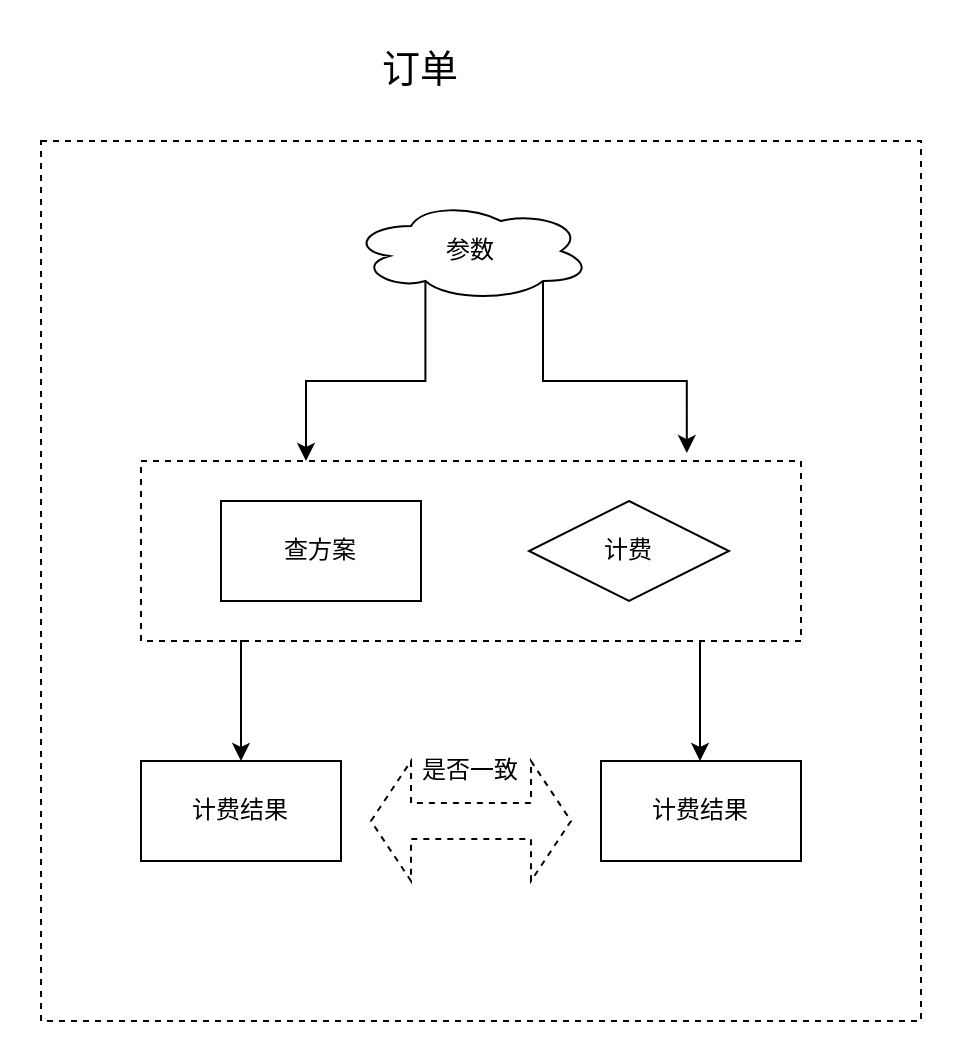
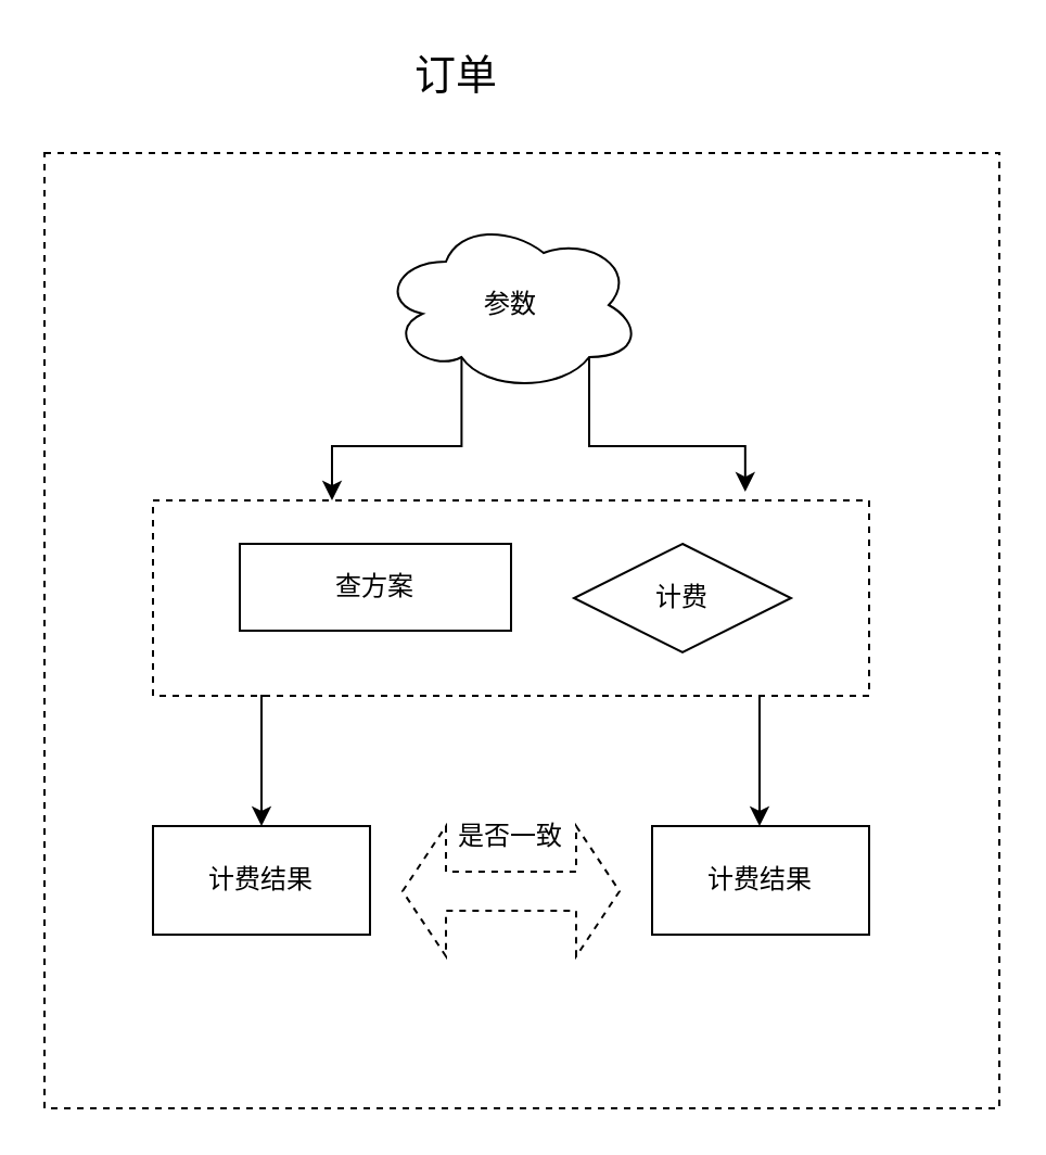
- <mxCell id="7" value="参数" style="ellipse;shape=cloud;whiteSpace=wrap;html=1;" parent="1" vertex="1"><mxGeometry x="175" y="100" width="120" height="50" as="geometry" /></mxCell>
+ <mxCell id="7" value="参数" style="ellipse;shape=cloud;whiteSpace=wrap;html=1;" parent="1" vertex="1"><mxGeometry x="175" y="100" width="120" height="80" as="geometry" /></mxCell>
- <mxCell id="4" value="查方案" style="rounded=0;whiteSpace=wrap;html=1;fillColor=none;" parent="1" vertex="1"><mxGeometry x="110" y="250" width="100" height="50" as="geometry" /></mxCell>
+ <mxCell id="4" value="查方案" style="rounded=0;whiteSpace=wrap;html=1;fillColor=none;" parent="1" vertex="1"><mxGeometry x="110" y="250" width="125" height="40" as="geometry" /></mxCell>
